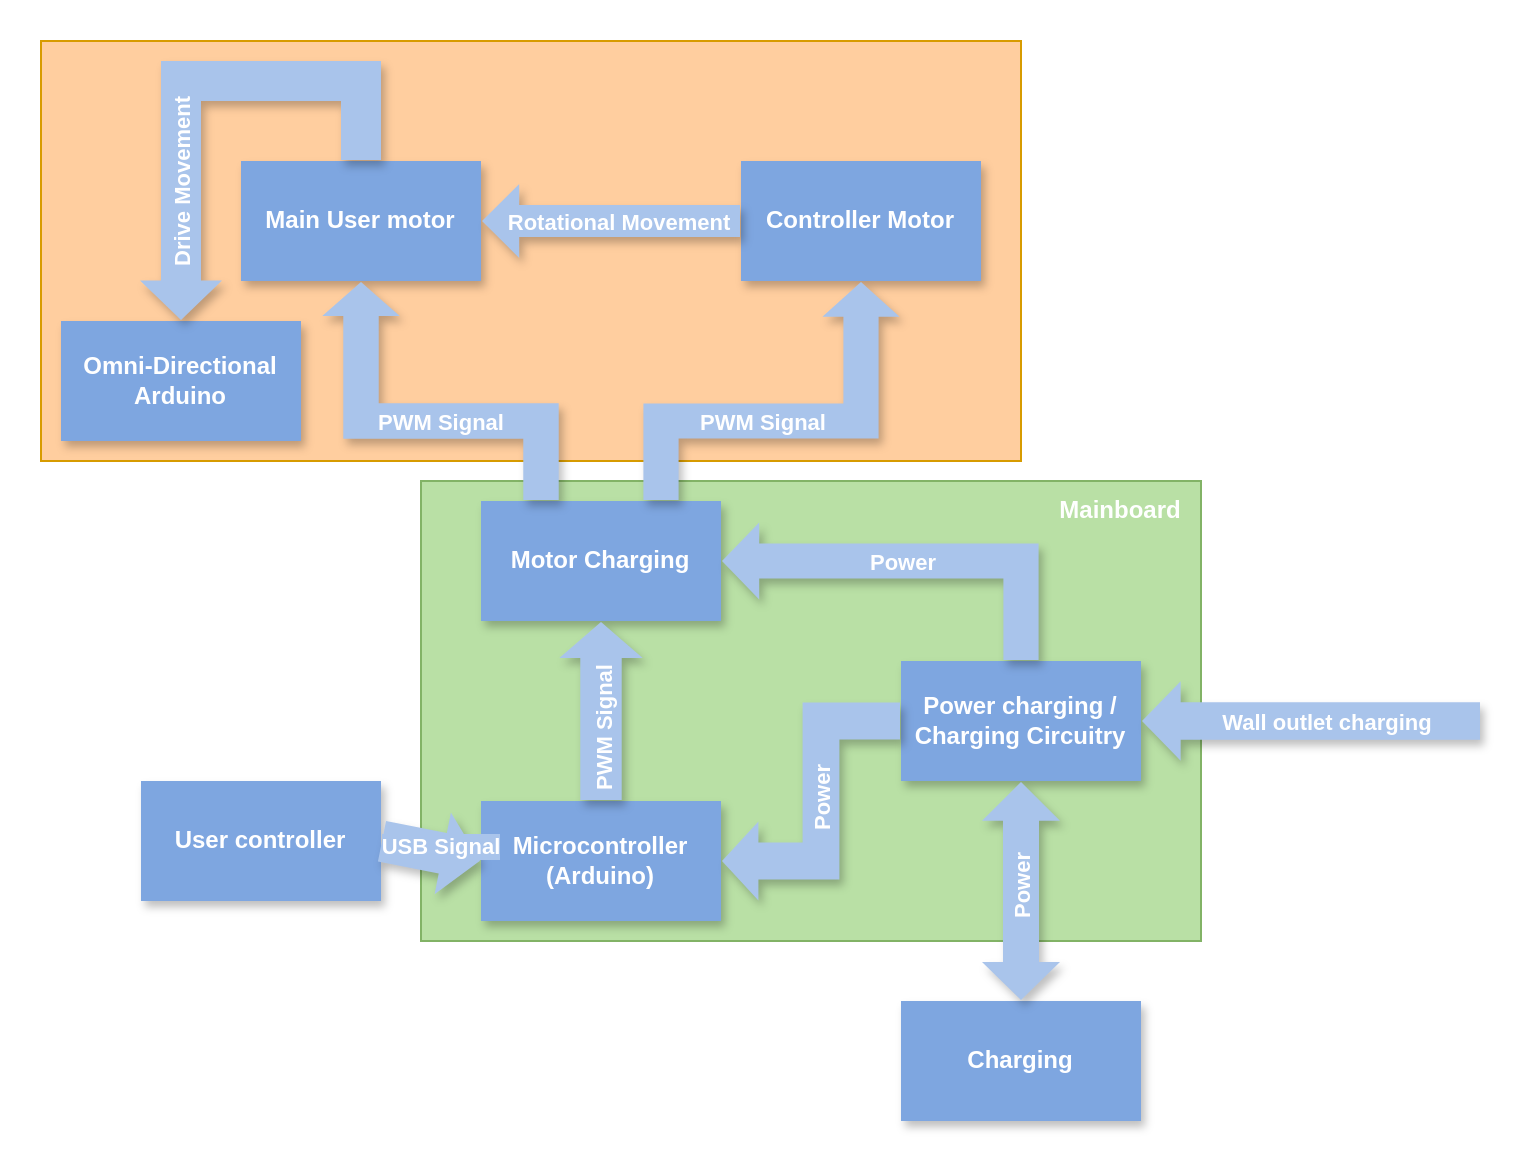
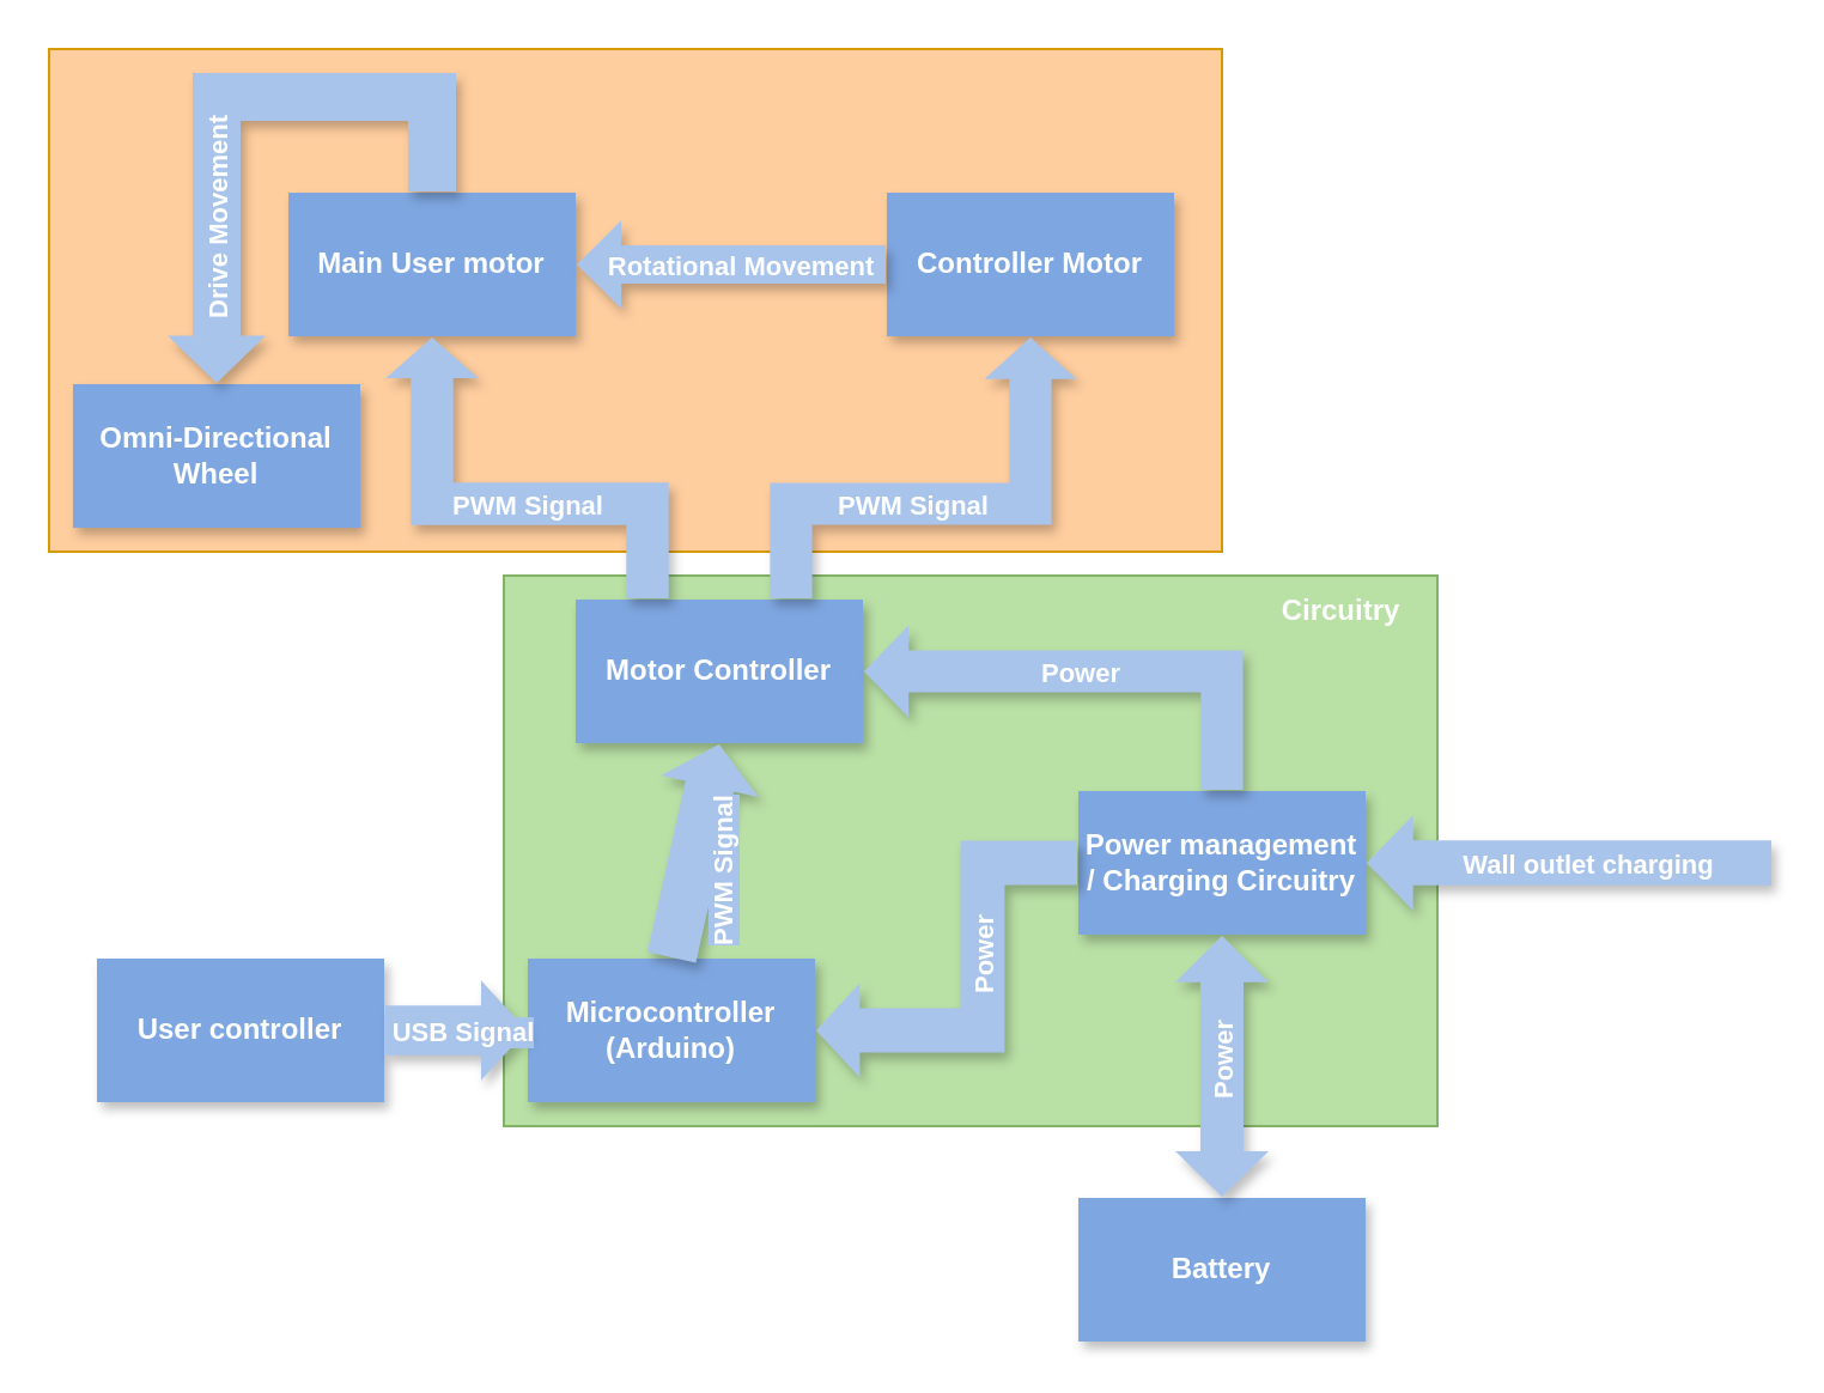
- <mxCell id="10" value="Omni-Directional Arduino" style="rounded=0;whiteSpace=wrap;html=1;fontColor=#FFFFFF;strokeColor=none;fillColor=#7EA6E0;fontStyle=1;shadow=1;" vertex="1" parent="1"><mxGeometry x="30" y="160" width="120" height="60" as="geometry" /></mxCell>
+ <mxCell id="10" value="Omni-Directional Wheel" style="rounded=0;whiteSpace=wrap;html=1;fontColor=#FFFFFF;strokeColor=none;fillColor=#7EA6E0;fontStyle=1;shadow=1;" vertex="1" parent="1"><mxGeometry x="30" y="160" width="120" height="60" as="geometry" /></mxCell>
- <mxCell id="32" value="&lt;b&gt;&lt;font color=&quot;#ffffff&quot;&gt;Mainboard&lt;/font&gt;&lt;/b&gt;" style="text;html=1;strokeColor=none;fillColor=none;align=center;verticalAlign=middle;whiteSpace=wrap;rounded=0;" vertex="1" parent="1"><mxGeometry x="490" y="240" width="140" height="30" as="geometry" /></mxCell>
+ <mxCell id="32" value="&lt;b&gt;&lt;font color=&quot;#ffffff&quot;&gt;Circuitry&lt;/font&gt;&lt;/b&gt;" style="text;html=1;strokeColor=none;fillColor=none;align=center;verticalAlign=middle;whiteSpace=wrap;rounded=0;" vertex="1" parent="1"><mxGeometry x="490" y="240" width="140" height="30" as="geometry" /></mxCell>
- <mxCell id="6" value="Motor Charging" style="rounded=0;whiteSpace=wrap;html=1;fontColor=#FFFFFF;strokeColor=none;fillColor=#7EA6E0;fontStyle=1;shadow=1;" vertex="1" parent="1"><mxGeometry x="240" y="250" width="120" height="60" as="geometry" /></mxCell>
+ <mxCell id="6" value="Motor Controller" style="rounded=0;whiteSpace=wrap;html=1;fontColor=#FFFFFF;strokeColor=none;fillColor=#7EA6E0;fontStyle=1;shadow=1;" vertex="1" parent="1"><mxGeometry x="240" y="250" width="120" height="60" as="geometry" /></mxCell>
- <mxCell id="16" value="Power charging / Charging Circuitry" style="rounded=0;whiteSpace=wrap;html=1;strokeColor=none;fillColor=#7EA6E0;fontColor=#FFFFFF;fontStyle=1;shadow=1;" vertex="1" parent="1"><mxGeometry x="450" y="330" width="120" height="60" as="geometry" /></mxCell>
+ <mxCell id="16" value="Power management / Charging Circuitry" style="rounded=0;whiteSpace=wrap;html=1;strokeColor=none;fillColor=#7EA6E0;fontColor=#FFFFFF;fontStyle=1;shadow=1;" vertex="1" parent="1"><mxGeometry x="450" y="330" width="120" height="60" as="geometry" /></mxCell>
- <mxCell id="9" value="User controller" style="rounded=0;whiteSpace=wrap;html=1;fontColor=#FFFFFF;strokeColor=none;fillColor=#7EA6E0;fontStyle=1;shadow=1;" vertex="1" parent="1"><mxGeometry x="70" y="390" width="120" height="60" as="geometry" /></mxCell>
+ <mxCell id="9" value="User controller" style="rounded=0;whiteSpace=wrap;html=1;fontColor=#FFFFFF;strokeColor=none;fillColor=#7EA6E0;fontStyle=1;shadow=1;" vertex="1" parent="1"><mxGeometry x="40" y="400" width="120" height="60" as="geometry" /></mxCell>
- <mxCell id="7" value="Microcontroller (Arduino)" style="rounded=0;whiteSpace=wrap;html=1;fontColor=#FFFFFF;strokeColor=none;fillColor=#7EA6E0;fontStyle=1;shadow=1;" vertex="1" parent="1"><mxGeometry x="240" y="400" width="120" height="60" as="geometry" /></mxCell>
+ <mxCell id="7" value="Microcontroller (Arduino)" style="rounded=0;whiteSpace=wrap;html=1;fontColor=#FFFFFF;strokeColor=none;fillColor=#7EA6E0;fontStyle=1;shadow=1;" vertex="1" parent="1"><mxGeometry x="220" y="400" width="120" height="60" as="geometry" /></mxCell>
- <mxCell id="8" value="Charging" style="rounded=0;whiteSpace=wrap;html=1;fontColor=#FFFFFF;strokeColor=none;fillColor=#7EA6E0;fontStyle=1;shadow=1;" vertex="1" parent="1"><mxGeometry x="450" y="500" width="120" height="60" as="geometry" /></mxCell>
+ <mxCell id="8" value="Battery" style="rounded=0;whiteSpace=wrap;html=1;fontColor=#FFFFFF;strokeColor=none;fillColor=#7EA6E0;fontStyle=1;shadow=1;" vertex="1" parent="1"><mxGeometry x="450" y="500" width="120" height="60" as="geometry" /></mxCell>
